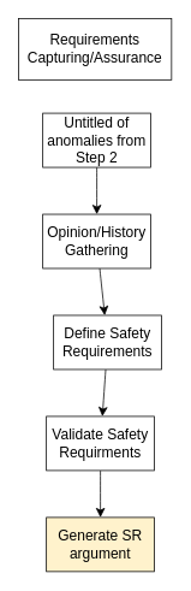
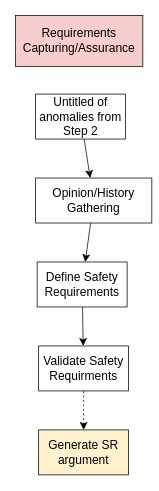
- <mxCell id="3" value="Requirements Capturing/Assurance" style="rounded=0;whiteSpace=wrap;html=1;fontSize=16;" vertex="1" parent="2"><mxGeometry x="20" y="20" width="170" height="68" as="geometry" /></mxCell>
+ <mxCell id="3" value="Requirements Capturing/Assurance" style="rounded=0;whiteSpace=wrap;html=1;fontSize=16;fillColor=#f8cecc;" vertex="1" parent="2"><mxGeometry x="20" y="20" width="170" height="68" as="geometry" /></mxCell>
- <mxCell id="7" value="Opinion/History Gathering" style="whiteSpace=wrap;html=1;fontSize=16;rounded=0;" vertex="1" parent="2"><mxGeometry x="47" y="237" width="120" height="60" as="geometry" /></mxCell>
+ <mxCell id="7" value="Opinion/History Gathering" style="whiteSpace=wrap;html=1;fontSize=16;rounded=0;" vertex="1" parent="2"><mxGeometry x="47" y="237" width="155" height="60" as="geometry" /></mxCell>
- <mxCell id="9" value="Define Safety Requirements" style="whiteSpace=wrap;html=1;fontSize=16;rounded=0;" vertex="1" parent="2"><mxGeometry x="59" y="349" width="120" height="60" as="geometry" /></mxCell>
+ <mxCell id="9" value="Define Safety Requirements" style="whiteSpace=wrap;html=1;fontSize=16;rounded=0;" vertex="1" parent="2"><mxGeometry x="49" y="349" width="120" height="60" as="geometry" /></mxCell>
- <mxCell id="10" value="" style="edgeStyle=none;curved=1;rounded=0;orthogonalLoop=1;jettySize=auto;html=1;fontSize=12;startSize=8;endSize=8;" edge="1" parent="2" source="11" target="12"><mxGeometry relative="1" as="geometry" /></mxCell>
+ <mxCell id="10" value="" style="edgeStyle=none;curved=1;rounded=0;orthogonalLoop=1;jettySize=auto;html=1;fontSize=12;startSize=8;endSize=8;dashed=1;" edge="1" parent="2" source="11" target="12"><mxGeometry relative="1" as="geometry" /></mxCell>
